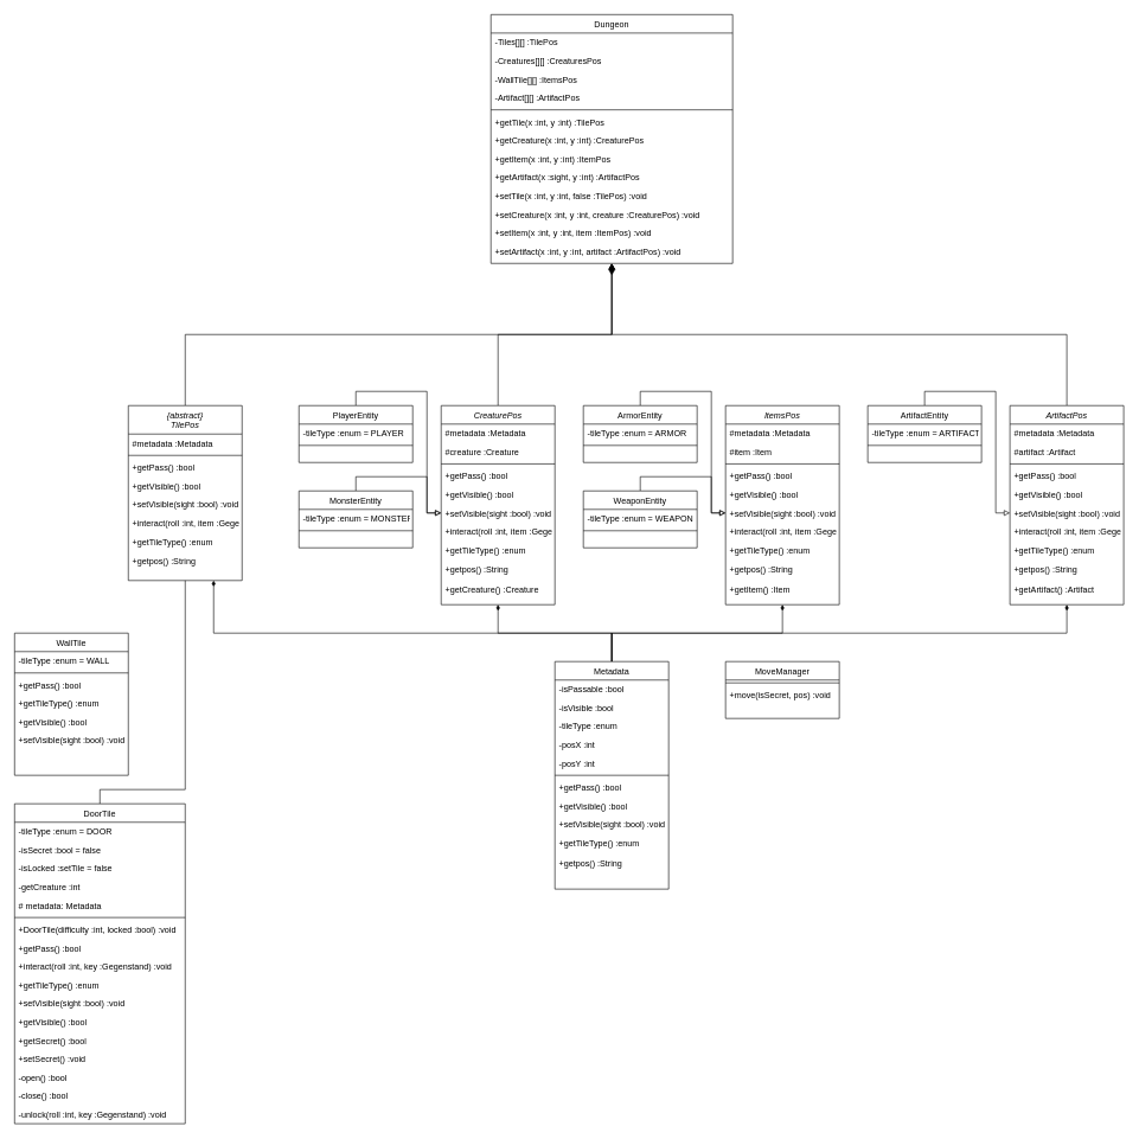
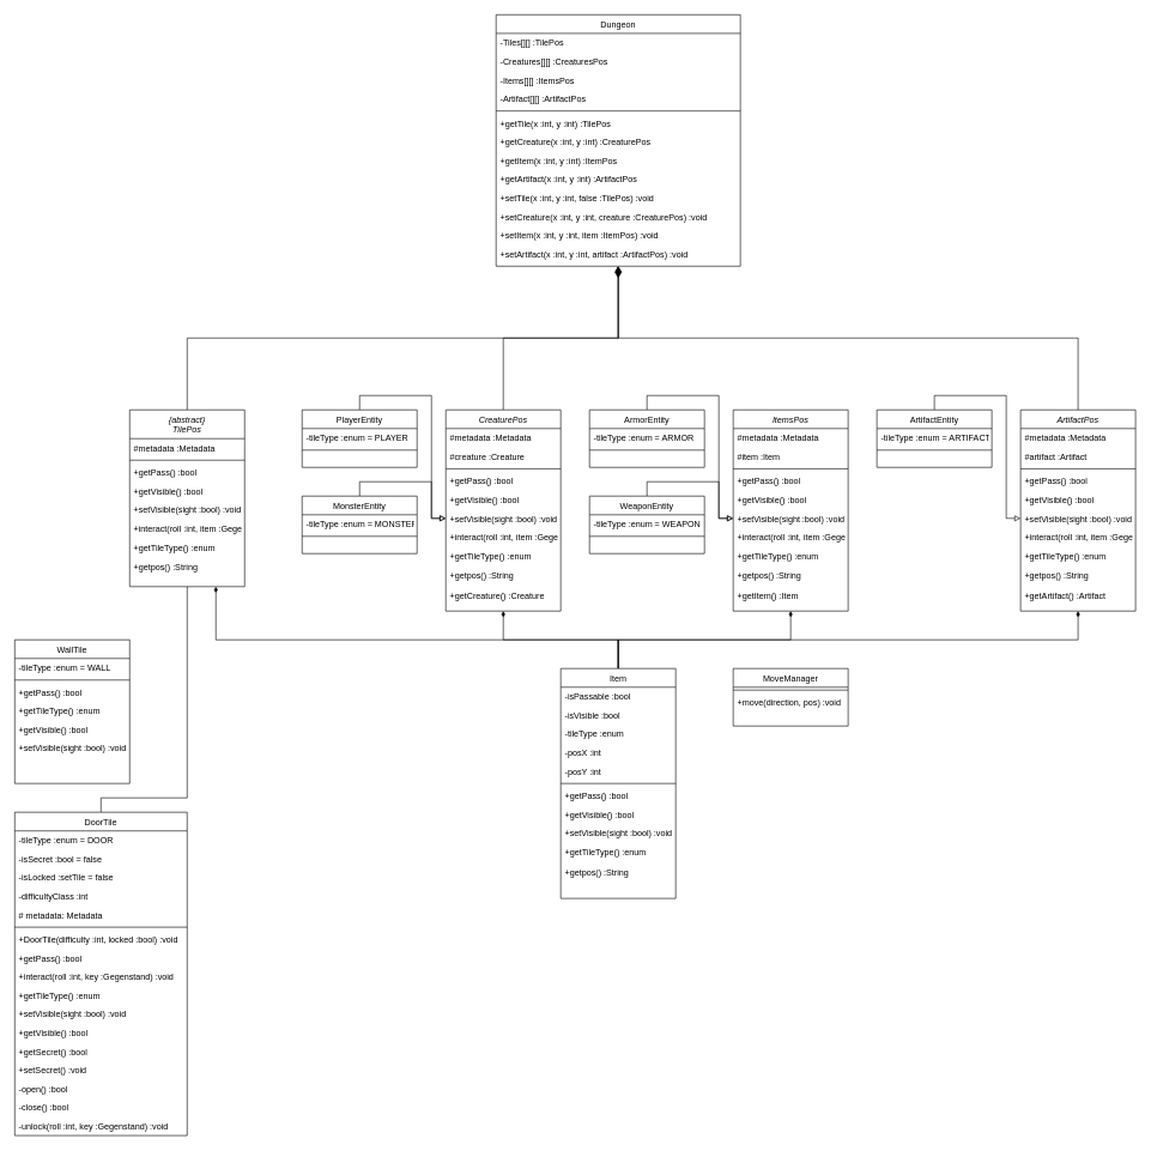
- <mxCell id="5" value="-WallTile[][] :ItemsPos" style="text;align=left;verticalAlign=top;spacingLeft=4;spacingRight=4;overflow=hidden;rotatable=0;points=[[0,0.5],[1,0.5]];portConstraint=eastwest;rounded=0;shadow=0;html=0;" parent="2" vertex="1"><mxGeometry y="78" width="340" height="26" as="geometry" /></mxCell>
+ <mxCell id="5" value="-Items[][] :ItemsPos" style="text;align=left;verticalAlign=top;spacingLeft=4;spacingRight=4;overflow=hidden;rotatable=0;points=[[0,0.5],[1,0.5]];portConstraint=eastwest;rounded=0;shadow=0;html=0;" parent="2" vertex="1"><mxGeometry y="78" width="340" height="26" as="geometry" /></mxCell>
- <mxCell id="11" value="+getArtifact(x :sight, y :int) :ArtifactPos" style="text;align=left;verticalAlign=top;spacingLeft=4;spacingRight=4;overflow=hidden;rotatable=0;points=[[0,0.5],[1,0.5]];portConstraint=eastwest;rounded=0;shadow=0;html=0;" parent="2" vertex="1"><mxGeometry y="216" width="340" height="26" as="geometry" /></mxCell>
+ <mxCell id="11" value="+getArtifact(x :int, y :int) :ArtifactPos" style="text;align=left;verticalAlign=top;spacingLeft=4;spacingRight=4;overflow=hidden;rotatable=0;points=[[0,0.5],[1,0.5]];portConstraint=eastwest;rounded=0;shadow=0;html=0;" parent="2" vertex="1"><mxGeometry y="216" width="340" height="26" as="geometry" /></mxCell>
- <mxCell id="111" value="Metadata" style="swimlane;fontStyle=0;align=center;verticalAlign=top;childLayout=stackLayout;horizontal=1;startSize=26;horizontalStack=0;resizeParent=1;resizeLast=0;collapsible=1;marginBottom=0;rounded=0;shadow=0;strokeWidth=1;" parent="1" vertex="1"><mxGeometry x="780" y="930" width="160" height="320" as="geometry"><mxRectangle x="340" y="380" width="170" height="26" as="alternateBounds" /></mxGeometry></mxCell>
+ <mxCell id="111" value="Item" style="swimlane;fontStyle=0;align=center;verticalAlign=top;childLayout=stackLayout;horizontal=1;startSize=26;horizontalStack=0;resizeParent=1;resizeLast=0;collapsible=1;marginBottom=0;rounded=0;shadow=0;strokeWidth=1;" parent="1" vertex="1"><mxGeometry x="780" y="930" width="160" height="320" as="geometry"><mxRectangle x="340" y="380" width="170" height="26" as="alternateBounds" /></mxGeometry></mxCell>
- <mxCell id="125" value="+move(isSecret, pos) :void" style="text;align=left;verticalAlign=top;spacingLeft=4;spacingRight=4;overflow=hidden;rotatable=0;points=[[0,0.5],[1,0.5]];portConstraint=eastwest;" parent="123" vertex="1"><mxGeometry y="34" width="160" height="28" as="geometry" /></mxCell>
+ <mxCell id="125" value="+move(direction, pos) :void" style="text;align=left;verticalAlign=top;spacingLeft=4;spacingRight=4;overflow=hidden;rotatable=0;points=[[0,0.5],[1,0.5]];portConstraint=eastwest;" parent="123" vertex="1"><mxGeometry y="34" width="160" height="28" as="geometry" /></mxCell>
- <mxCell id="28" value="-getCreature :int " style="text;align=left;verticalAlign=top;spacingLeft=4;spacingRight=4;overflow=hidden;rotatable=0;points=[[0,0.5],[1,0.5]];portConstraint=eastwest;" parent="24" vertex="1"><mxGeometry y="104" width="240" height="26" as="geometry" /></mxCell>
+ <mxCell id="28" value="-difficultyClass :int " style="text;align=left;verticalAlign=top;spacingLeft=4;spacingRight=4;overflow=hidden;rotatable=0;points=[[0,0.5],[1,0.5]];portConstraint=eastwest;" parent="24" vertex="1"><mxGeometry y="104" width="240" height="26" as="geometry" /></mxCell>
